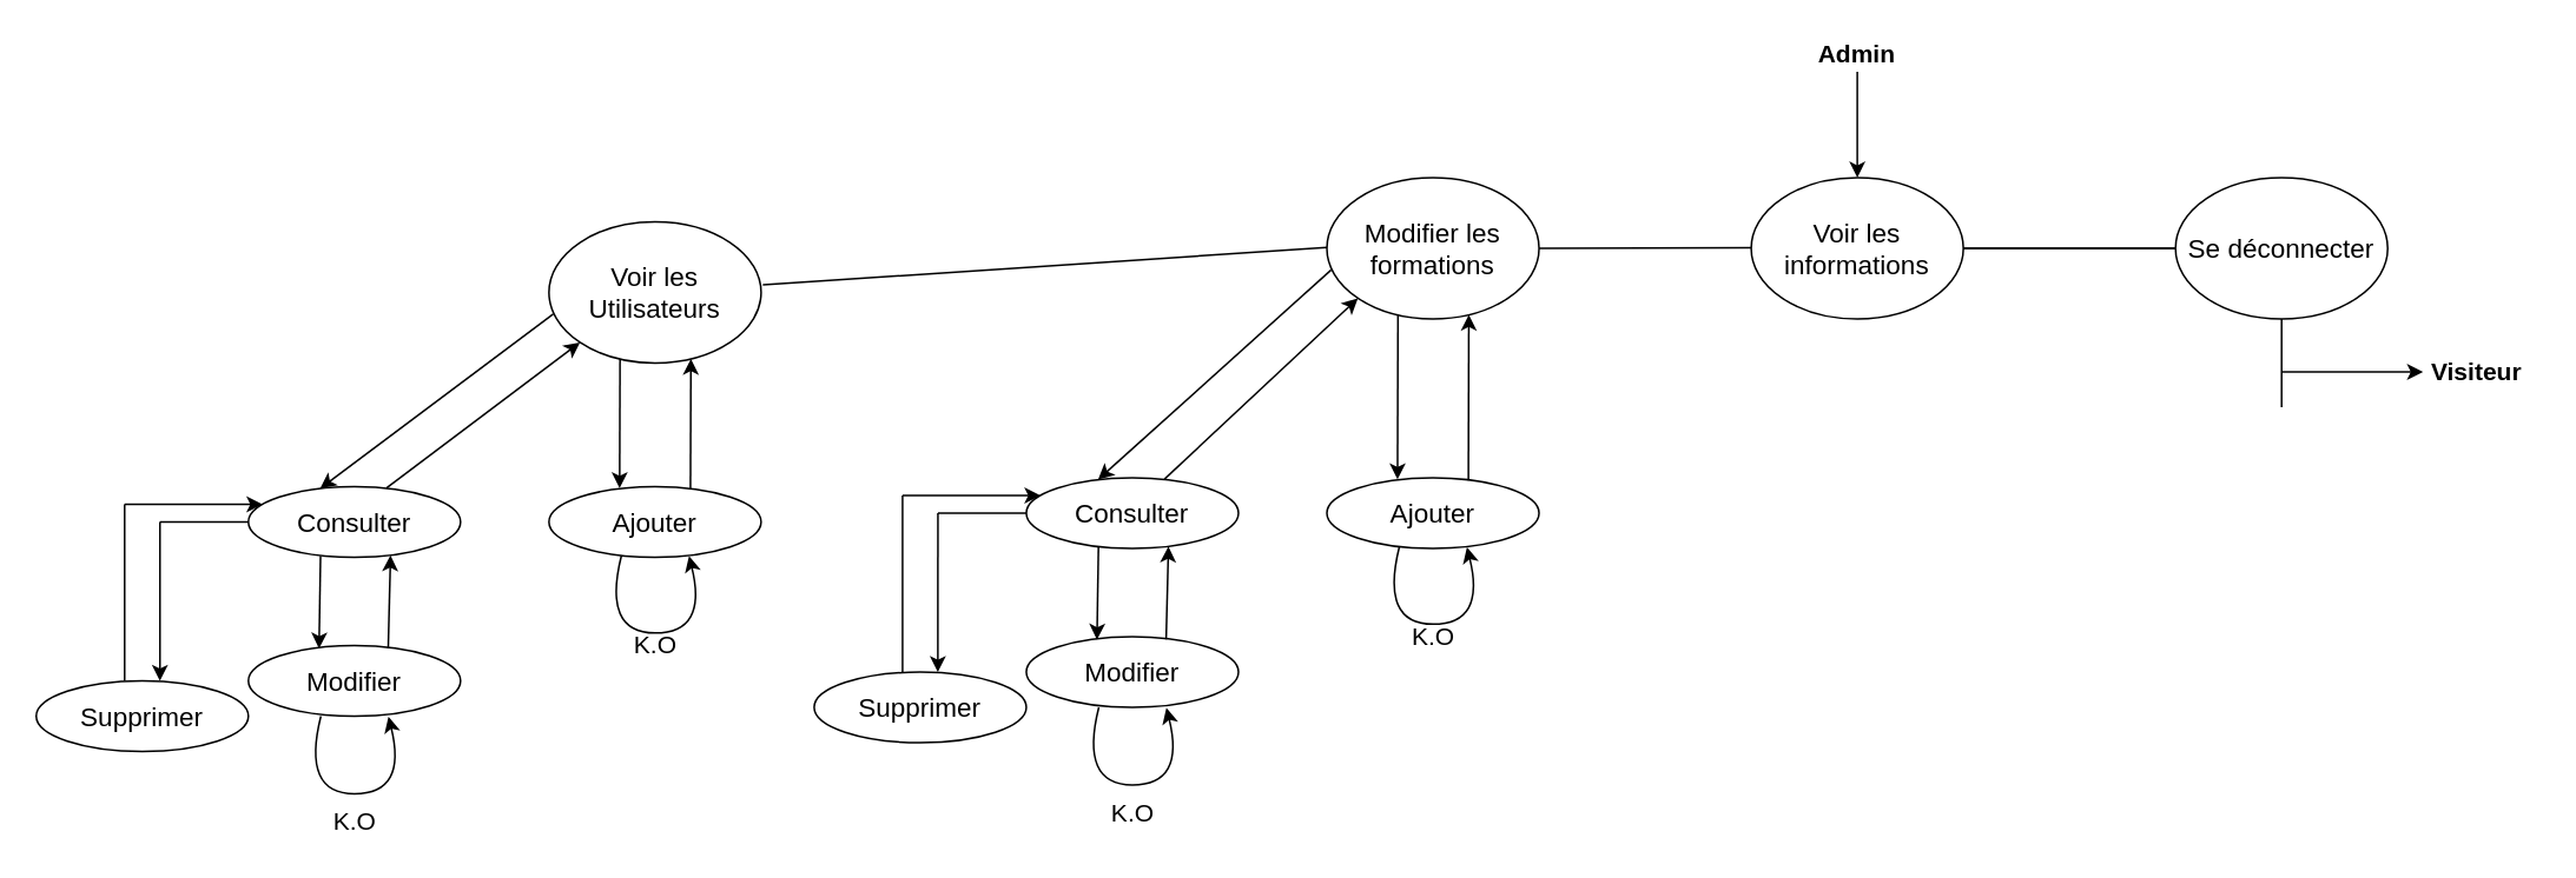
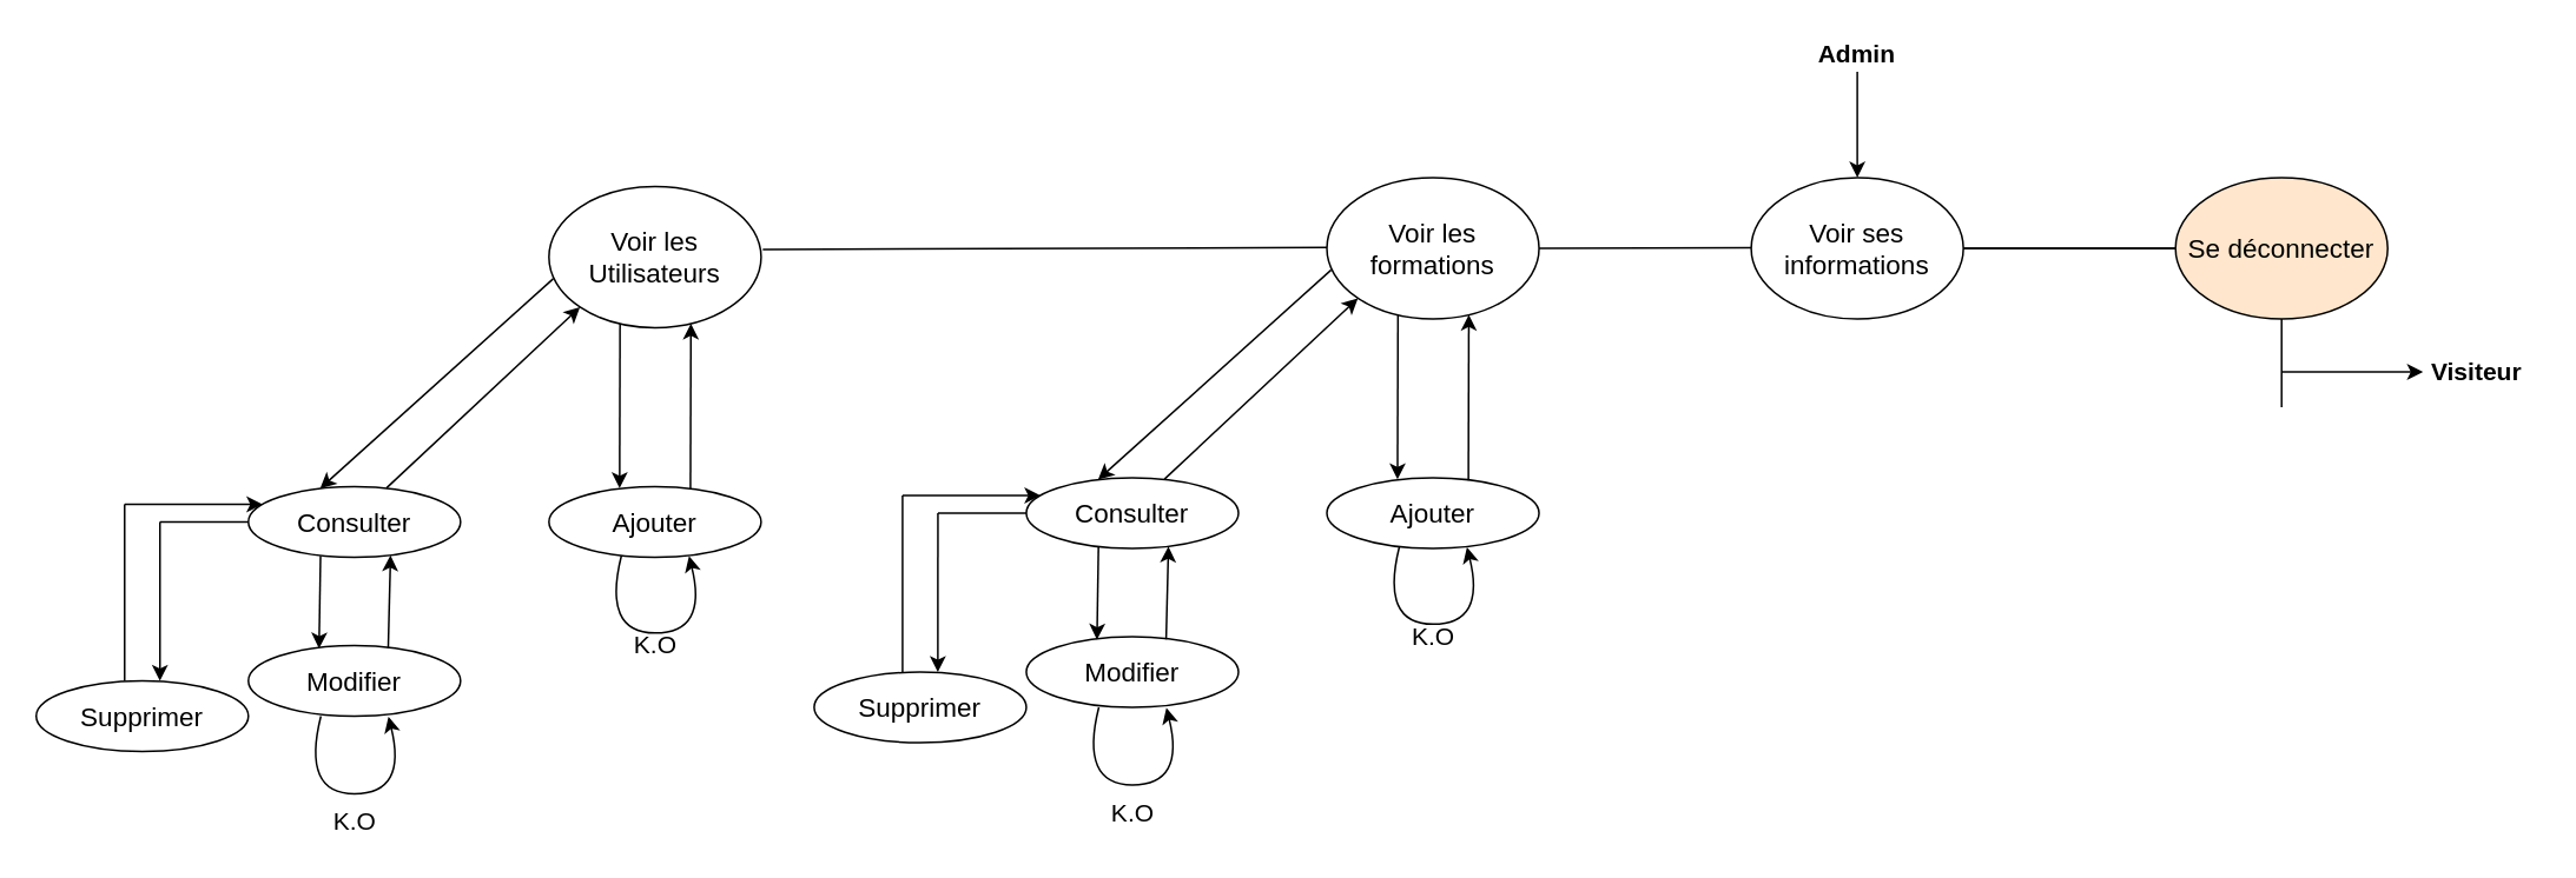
- <mxCell id="12" value="&lt;font style=&quot;font-size: 15px&quot;&gt;Modifier les&lt;br&gt;formations&lt;br&gt;&lt;/font&gt;" style="ellipse;whiteSpace=wrap;html=1;" parent="1" vertex="1"><mxGeometry x="750" y="100" width="120" height="80" as="geometry" /></mxCell>
+ <mxCell id="12" value="&lt;font style=&quot;font-size: 15px&quot;&gt;Voir les&lt;br&gt;formations&lt;br&gt;&lt;/font&gt;" style="ellipse;whiteSpace=wrap;html=1;" parent="1" vertex="1"><mxGeometry x="750" y="100" width="120" height="80" as="geometry" /></mxCell>
- <mxCell id="3" value="&lt;font style=&quot;font-size: 15px&quot;&gt;Voir les informations&lt;/font&gt;" style="ellipse;whiteSpace=wrap;html=1;" parent="1" vertex="1"><mxGeometry x="990" y="100" width="120" height="80" as="geometry" /></mxCell>
+ <mxCell id="3" value="&lt;font style=&quot;font-size: 15px&quot;&gt;Voir ses informations&lt;/font&gt;" style="ellipse;whiteSpace=wrap;html=1;" parent="1" vertex="1"><mxGeometry x="990" y="100" width="120" height="80" as="geometry" /></mxCell>
- <mxCell id="8" value="&lt;font style=&quot;font-size: 15px&quot;&gt;Se déconnecter&lt;/font&gt;" style="ellipse;whiteSpace=wrap;html=1;" parent="1" vertex="1"><mxGeometry x="1230" y="100" width="120" height="80" as="geometry" /></mxCell>
+ <mxCell id="8" value="&lt;font style=&quot;font-size: 15px&quot;&gt;Se déconnecter&lt;/font&gt;" style="ellipse;whiteSpace=wrap;html=1;fillColor=#ffe6cc;" parent="1" vertex="1"><mxGeometry x="1230" y="100" width="120" height="80" as="geometry" /></mxCell>
- <mxCell id="31" value="&lt;font style=&quot;font-size: 15px&quot;&gt;Voir les&lt;br&gt;Utilisateurs&lt;br&gt;&lt;/font&gt;" style="ellipse;whiteSpace=wrap;html=1;" vertex="1" parent="1"><mxGeometry x="310" y="125" width="120" height="80" as="geometry" /></mxCell>
+ <mxCell id="31" value="&lt;font style=&quot;font-size: 15px&quot;&gt;Voir les&lt;br&gt;Utilisateurs&lt;br&gt;&lt;/font&gt;" style="ellipse;whiteSpace=wrap;html=1;" vertex="1" parent="1"><mxGeometry x="310" y="105" width="120" height="80" as="geometry" /></mxCell>
